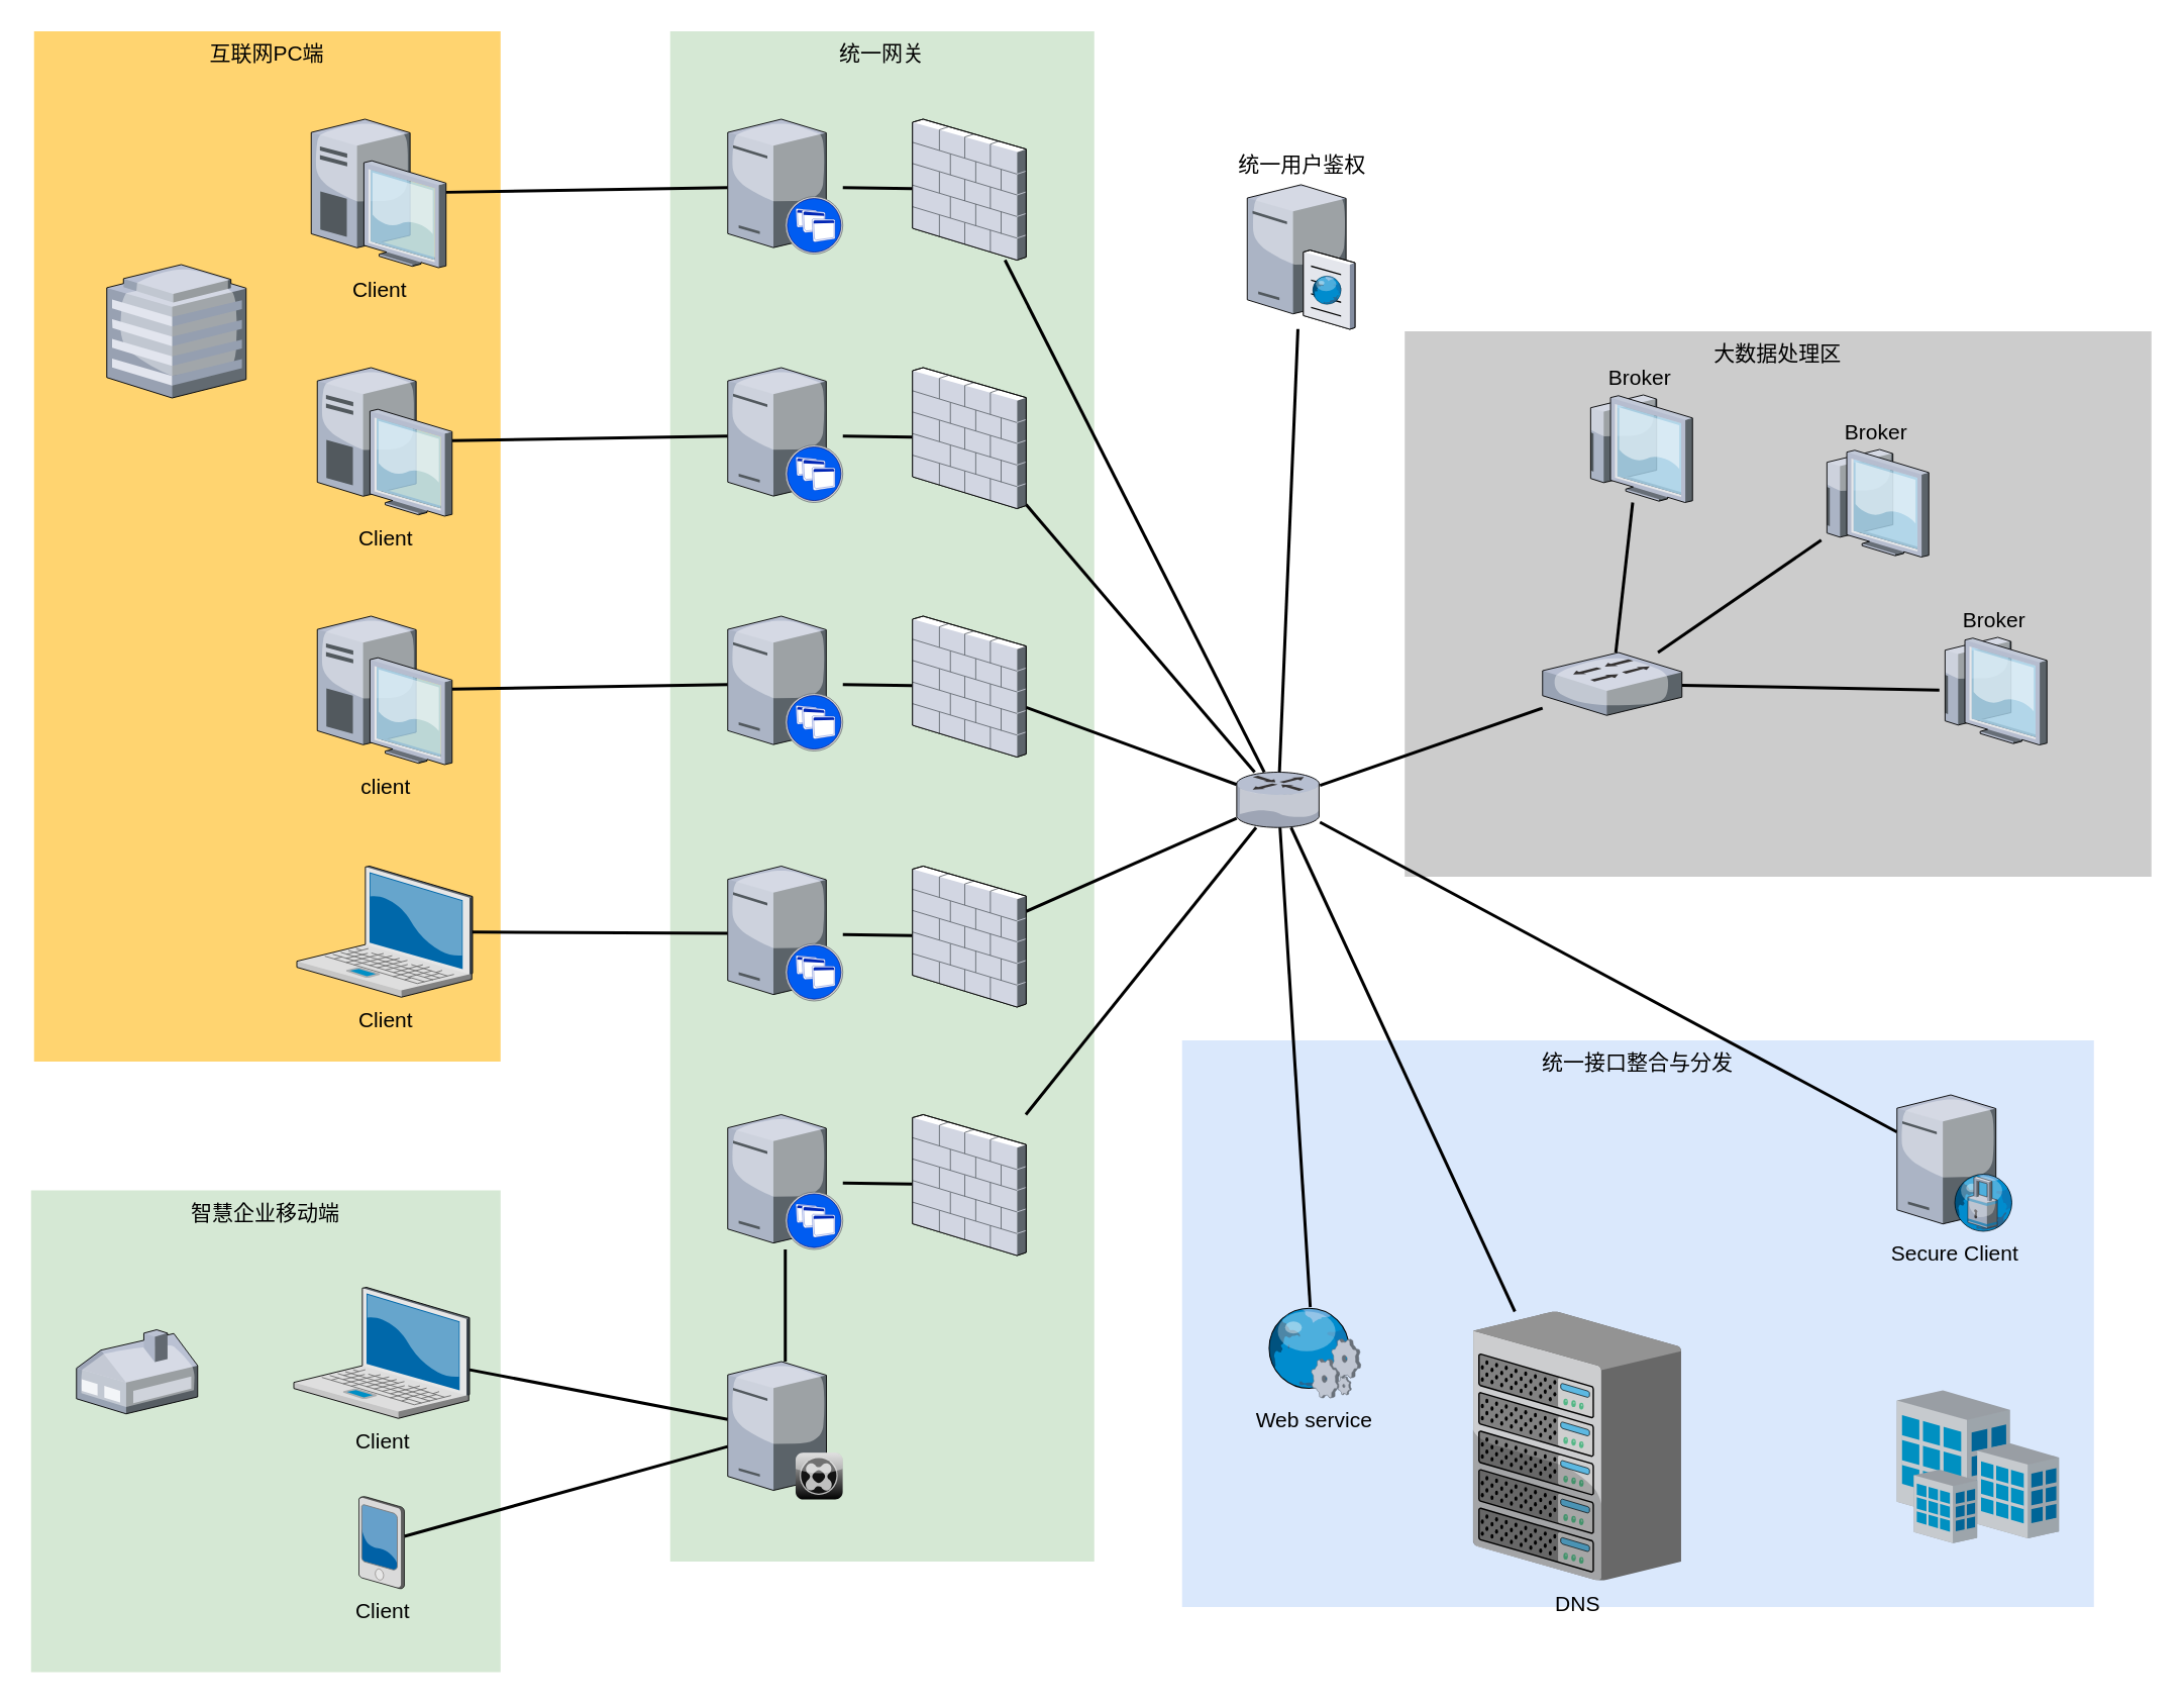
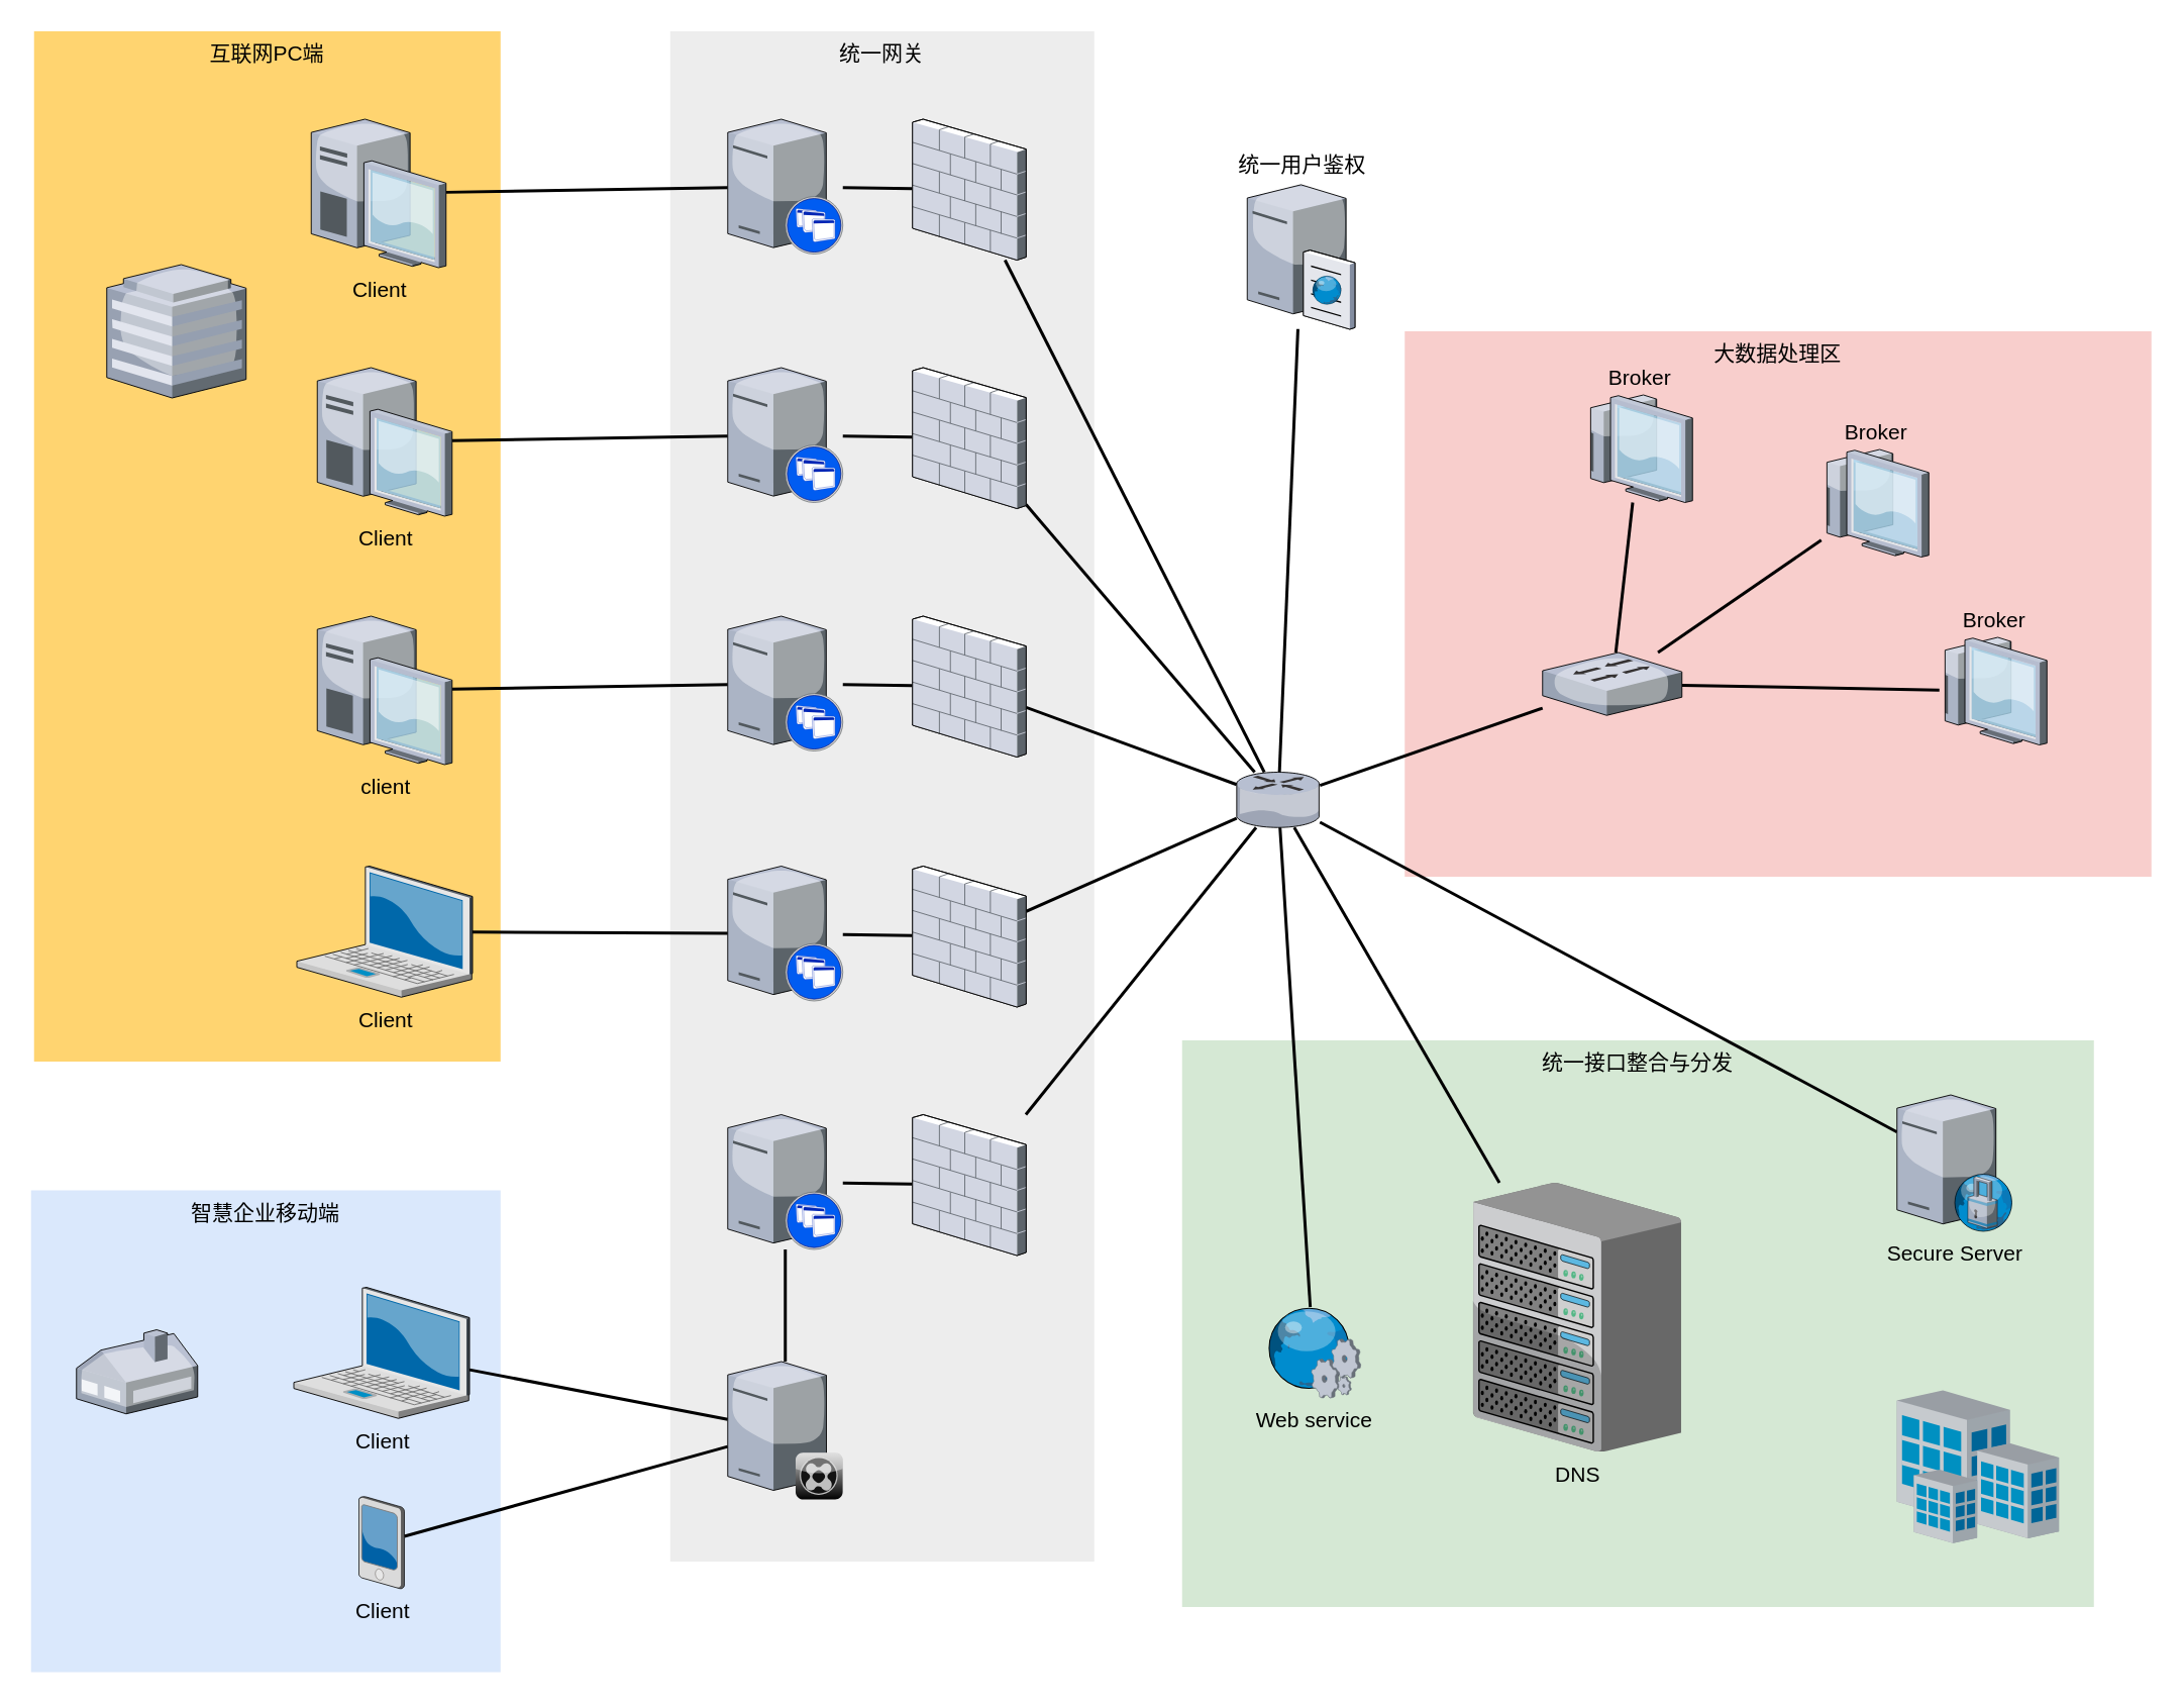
- <mxCell id="2" value="大数据处理区" style="whiteSpace=wrap;html=1;fillColor=#cccccc;fontSize=14;strokeColor=none;verticalAlign=top;" parent="1" vertex="1"><mxGeometry x="927" y="218" width="493" height="360" as="geometry" /></mxCell>
+ <mxCell id="2" value="大数据处理区" style="whiteSpace=wrap;html=1;fillColor=#f8cecc;fontSize=14;strokeColor=none;verticalAlign=top;" parent="1" vertex="1"><mxGeometry x="927" y="218" width="493" height="360" as="geometry" /></mxCell>
- <mxCell id="4" value="统一网关" style="whiteSpace=wrap;html=1;fillColor=#d5e8d4;fontSize=14;strokeColor=none;verticalAlign=top;" parent="1" vertex="1"><mxGeometry x="442" y="20" width="280" height="1010" as="geometry" /></mxCell>
+ <mxCell id="4" value="统一网关" style="whiteSpace=wrap;html=1;fillColor=#EDEDED;fontSize=14;strokeColor=none;verticalAlign=top;" parent="1" vertex="1"><mxGeometry x="442" y="20" width="280" height="1010" as="geometry" /></mxCell>
- <mxCell id="3" value="统一接口整合与分发" style="whiteSpace=wrap;html=1;fillColor=#dae8fc;fontSize=14;strokeColor=none;verticalAlign=top;" parent="1" vertex="1"><mxGeometry x="780" y="686" width="602" height="374" as="geometry" /></mxCell>
+ <mxCell id="3" value="统一接口整合与分发" style="whiteSpace=wrap;html=1;fillColor=#d5e8d4;fontSize=14;strokeColor=none;verticalAlign=top;" parent="1" vertex="1"><mxGeometry x="780" y="686" width="602" height="374" as="geometry" /></mxCell>
- <mxCell id="50" value="Secure Client" style="verticalLabelPosition=bottom;aspect=fixed;html=1;verticalAlign=top;strokeColor=none;shape=mxgraph.citrix.proxy_server;fillColor=#66B2FF;gradientColor=#0066CC;fontSize=14;" parent="1" vertex="1"><mxGeometry x="1252" y="722" width="76.5" height="90" as="geometry" /></mxCell>
+ <mxCell id="50" value="Secure Server" style="verticalLabelPosition=bottom;aspect=fixed;html=1;verticalAlign=top;strokeColor=none;shape=mxgraph.citrix.proxy_server;fillColor=#66B2FF;gradientColor=#0066CC;fontSize=14;" parent="1" vertex="1"><mxGeometry x="1252" y="722" width="76.5" height="90" as="geometry" /></mxCell>
- <mxCell id="5" value="智慧企业移动端" style="whiteSpace=wrap;html=1;fillColor=#d5e8d4;fontSize=14;strokeColor=none;verticalAlign=top;" parent="1" vertex="1"><mxGeometry x="20" y="785" width="310" height="318" as="geometry" /></mxCell>
+ <mxCell id="5" value="智慧企业移动端" style="whiteSpace=wrap;html=1;fillColor=#dae8fc;fontSize=14;strokeColor=none;verticalAlign=top;" parent="1" vertex="1"><mxGeometry x="20" y="785" width="310" height="318" as="geometry" /></mxCell>
- <mxCell id="37" value="DNS" style="verticalLabelPosition=bottom;aspect=fixed;html=1;verticalAlign=top;strokeColor=none;shape=mxgraph.citrix.chassis;fillColor=#66B2FF;gradientColor=#0066CC;fontSize=14;" parent="1" vertex="1"><mxGeometry x="972" y="865" width="137.5" height="177.5" as="geometry" /></mxCell>
+ <mxCell id="37" value="DNS" style="verticalLabelPosition=bottom;aspect=fixed;html=1;verticalAlign=top;strokeColor=none;shape=mxgraph.citrix.chassis;fillColor=#66B2FF;gradientColor=#0066CC;fontSize=14;" parent="1" vertex="1"><mxGeometry x="972" y="780" width="137.5" height="177.5" as="geometry" /></mxCell>
